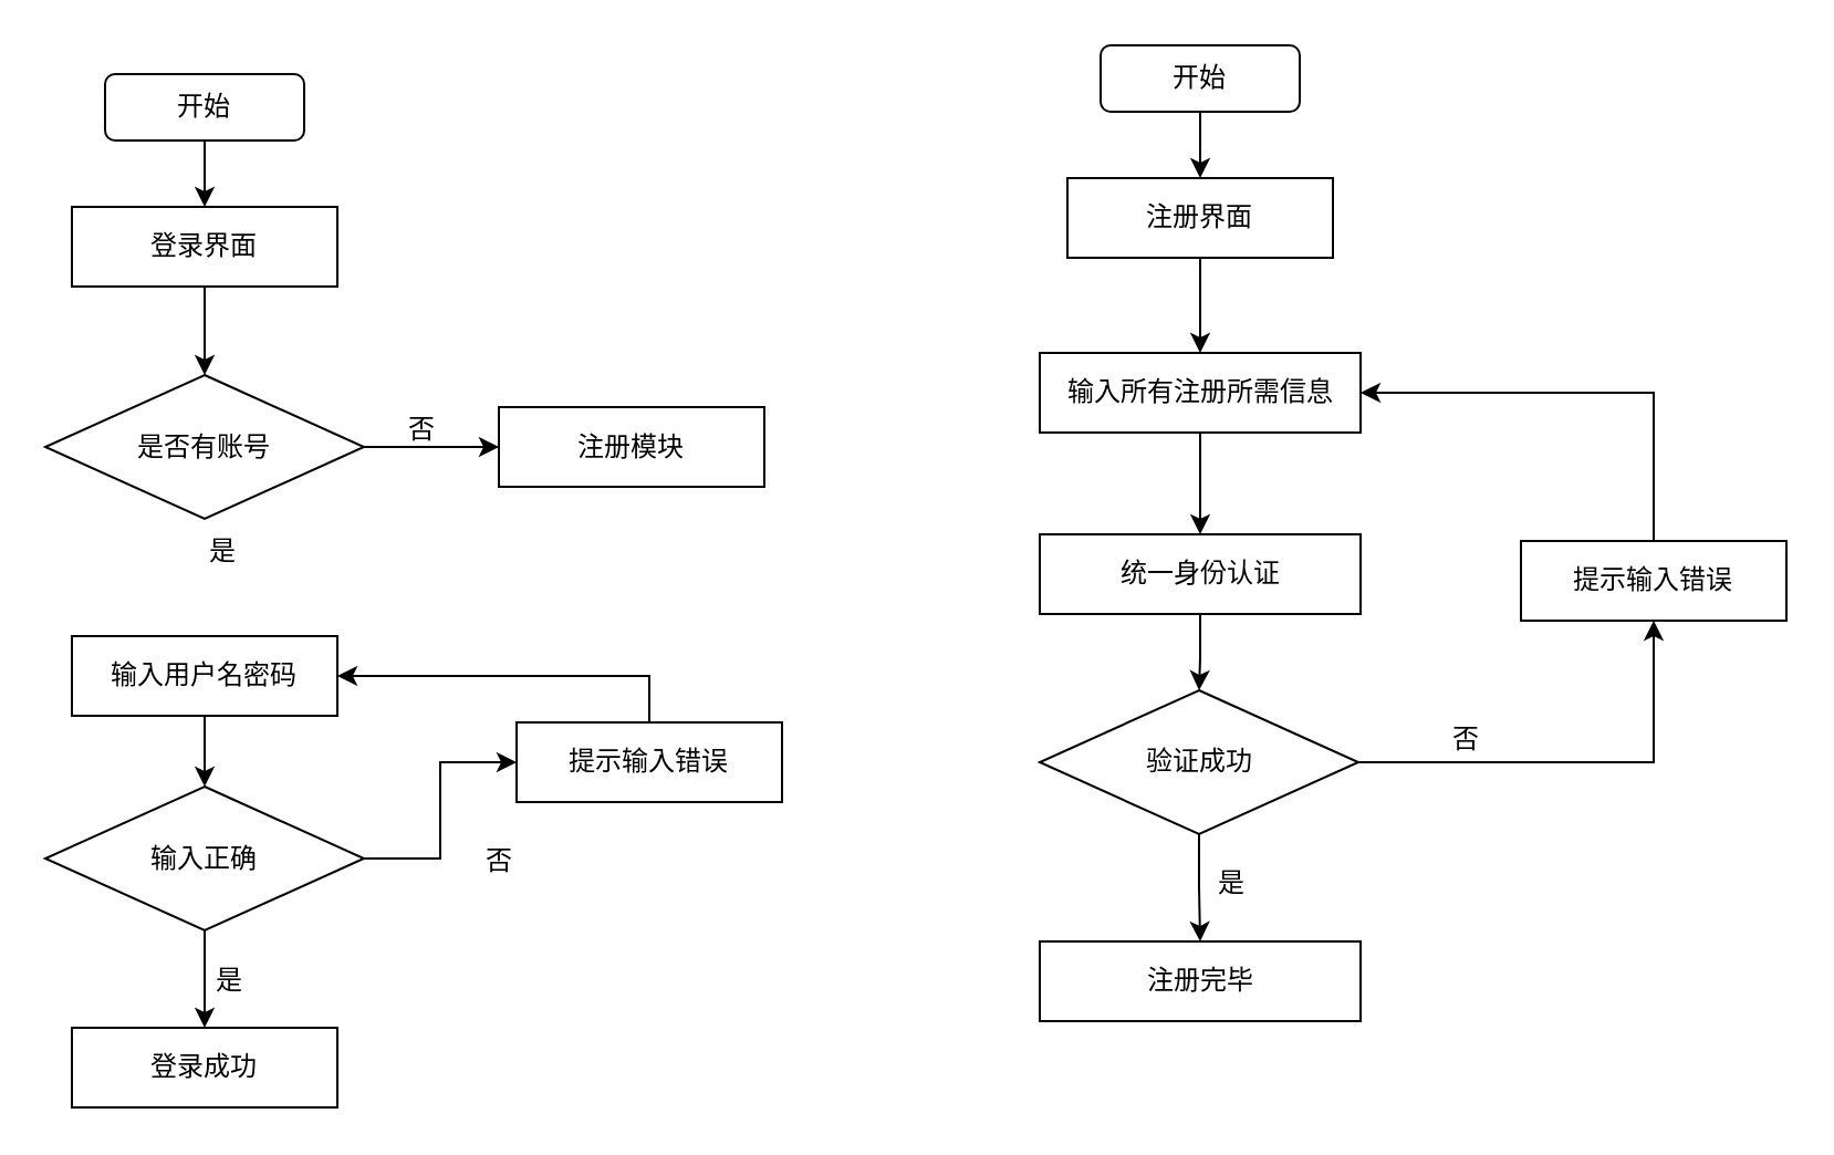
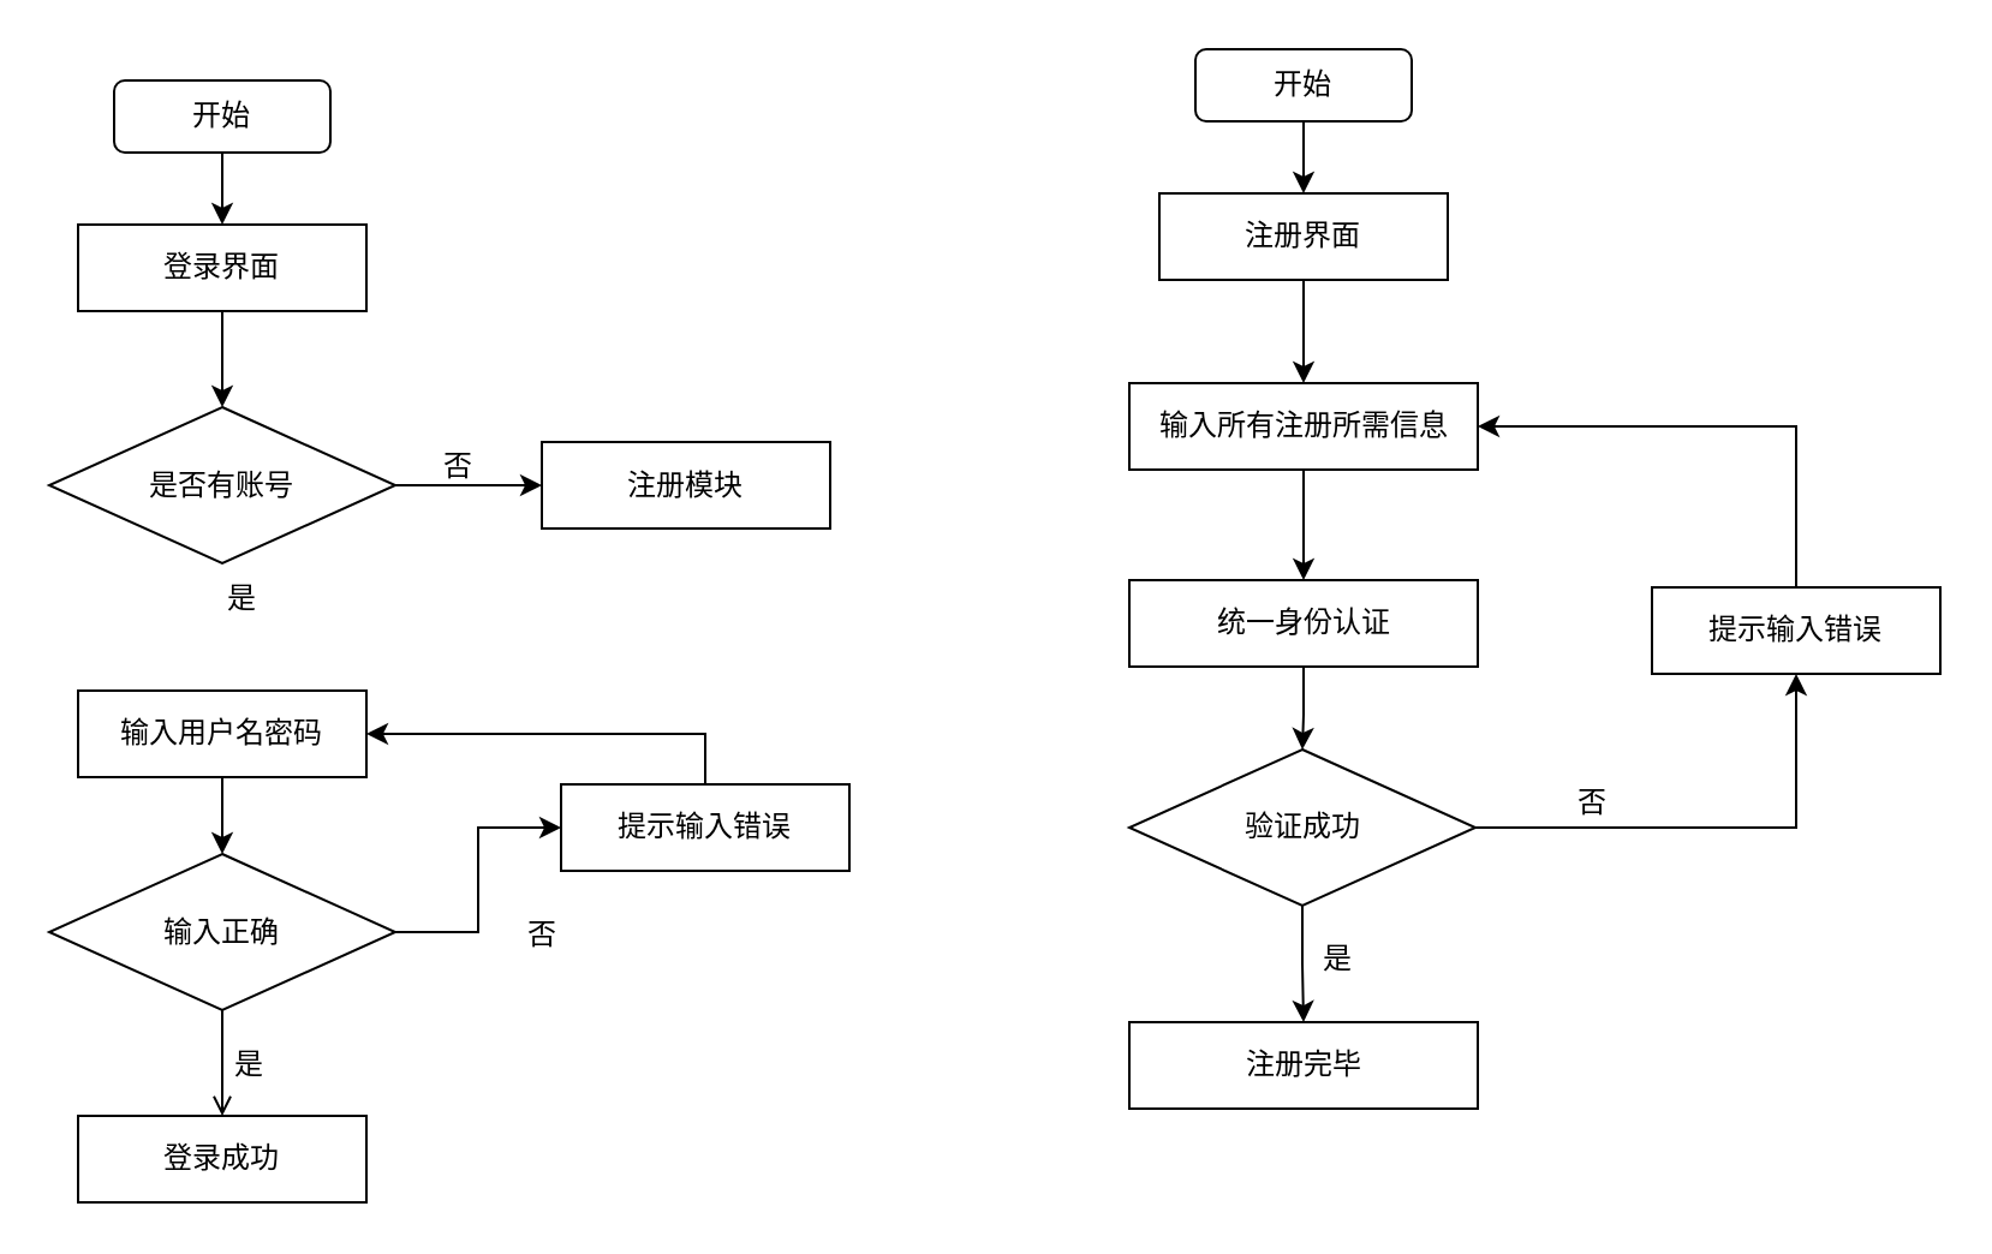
- <mxCell id="12" style="edgeStyle=orthogonalEdgeStyle;rounded=0;orthogonalLoop=1;jettySize=auto;html=1;entryX=0.5;entryY=0;entryDx=0;entryDy=0;" edge="1" parent="1" source="14" target="15"><mxGeometry relative="1" as="geometry" /></mxCell>
+ <mxCell id="12" style="edgeStyle=orthogonalEdgeStyle;rounded=0;orthogonalLoop=1;jettySize=auto;html=1;entryX=0.5;entryY=0;entryDx=0;entryDy=0;endArrow=open;" edge="1" parent="1" source="14" target="15"><mxGeometry relative="1" as="geometry" /></mxCell>
